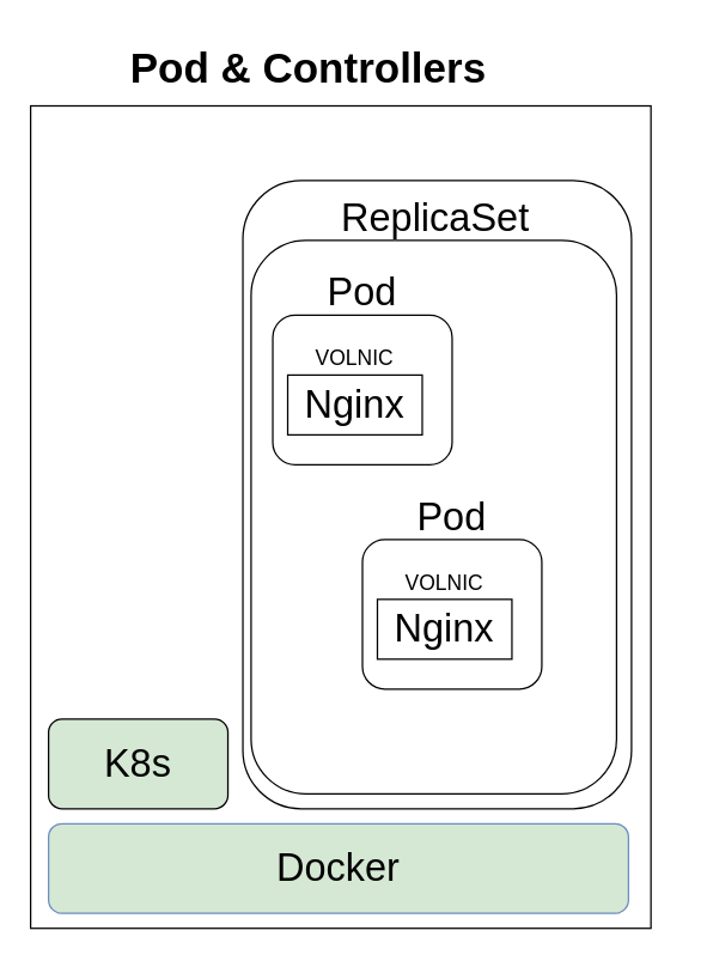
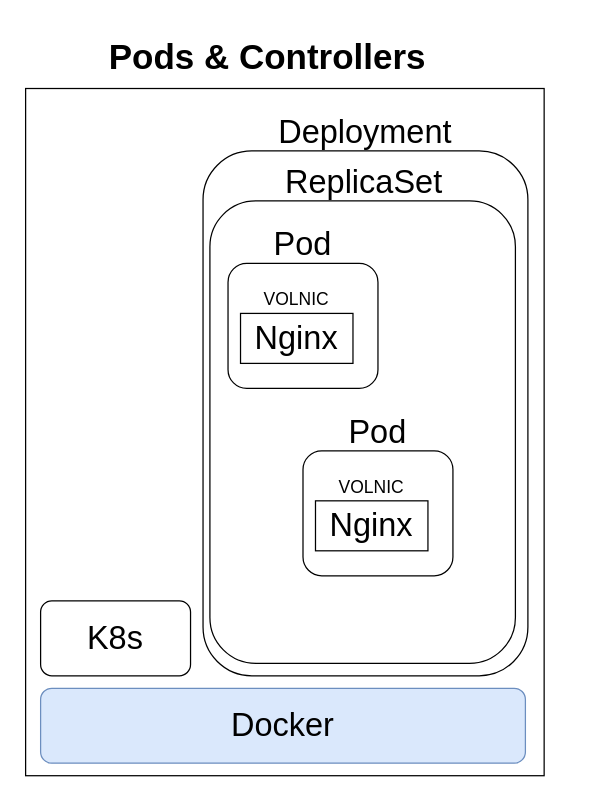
- <mxCell id="17" value="&lt;h1&gt;Pod &amp;amp; Controllers&lt;/h1&gt;" style="text;html=1;strokeColor=none;fillColor=none;spacing=5;spacingTop=-20;whiteSpace=wrap;overflow=hidden;rounded=0;fontSize=14;" vertex="1" parent="1"><mxGeometry x="82" y="20" width="368.87" height="120" as="geometry" /></mxCell>
+ <mxCell id="17" value="&lt;h1&gt;Pods &amp;amp; Controllers&lt;/h1&gt;" style="text;html=1;strokeColor=none;fillColor=none;spacing=5;spacingTop=-20;whiteSpace=wrap;overflow=hidden;rounded=0;fontSize=14;" vertex="1" parent="1"><mxGeometry x="82" y="20" width="368.87" height="120" as="geometry" /></mxCell>
+ <mxCell id="6" value="Deployment" style="text;html=1;strokeColor=none;fillColor=none;align=center;verticalAlign=middle;whiteSpace=wrap;rounded=0;fontSize=26;" vertex="1" parent="1"><mxGeometry x="262" y="90" width="60" height="30" as="geometry" /></mxCell>
- <mxCell id="4" value="K8s" style="rounded=1;whiteSpace=wrap;html=1;fontSize=26;fillColor=#d5e8d4;" vertex="1" parent="1"><mxGeometry x="32" y="480" width="120" height="60" as="geometry" /></mxCell>
+ <mxCell id="4" value="K8s" style="rounded=1;whiteSpace=wrap;html=1;fontSize=26;" vertex="1" parent="1"><mxGeometry x="32" y="480" width="120" height="60" as="geometry" /></mxCell>
- <mxCell id="3" value="&lt;font style=&quot;font-size: 26px;&quot;&gt;Docker&lt;/font&gt;" style="rounded=1;whiteSpace=wrap;html=1;fillColor=#d5e8d4;strokeColor=#6c8ebf;" vertex="1" parent="1"><mxGeometry x="32" y="550" width="388" height="60" as="geometry" /></mxCell>
+ <mxCell id="3" value="&lt;font style=&quot;font-size: 26px;&quot;&gt;Docker&lt;/font&gt;" style="rounded=1;whiteSpace=wrap;html=1;fillColor=#dae8fc;strokeColor=#6c8ebf;" vertex="1" parent="1"><mxGeometry x="32" y="550" width="388" height="60" as="geometry" /></mxCell>
